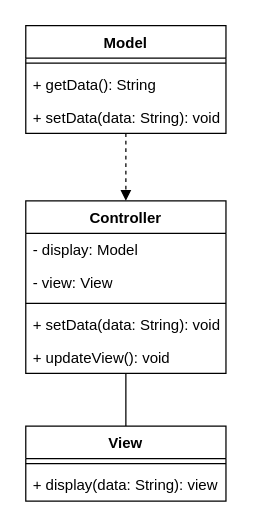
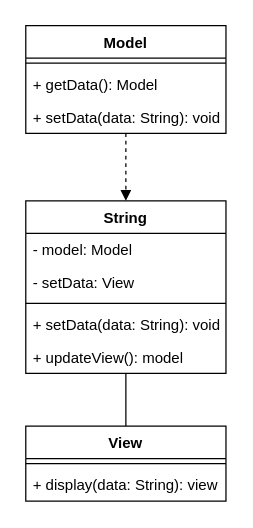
- <mxCell id="4" value="+ getData(): String" style="text;strokeColor=none;fillColor=none;align=left;verticalAlign=top;spacingLeft=4;spacingRight=4;overflow=hidden;rotatable=0;points=[[0,0.5],[1,0.5]];portConstraint=eastwest;whiteSpace=wrap;html=1;" parent="2" vertex="1"><mxGeometry y="34" width="160" height="26" as="geometry" /></mxCell>
+ <mxCell id="4" value="+ getData(): Model" style="text;strokeColor=none;fillColor=none;align=left;verticalAlign=top;spacingLeft=4;spacingRight=4;overflow=hidden;rotatable=0;points=[[0,0.5],[1,0.5]];portConstraint=eastwest;whiteSpace=wrap;html=1;" parent="2" vertex="1"><mxGeometry y="34" width="160" height="26" as="geometry" /></mxCell>
- <mxCell id="6" value="Controller" style="swimlane;fontStyle=1;align=center;verticalAlign=top;childLayout=stackLayout;horizontal=1;startSize=26;horizontalStack=0;resizeParent=1;resizeParentMax=0;resizeLast=0;collapsible=1;marginBottom=0;whiteSpace=wrap;html=1;" parent="1" vertex="1"><mxGeometry x="20" y="160" width="160" height="138" as="geometry" /></mxCell>
+ <mxCell id="6" value="String" style="swimlane;fontStyle=1;align=center;verticalAlign=top;childLayout=stackLayout;horizontal=1;startSize=26;horizontalStack=0;resizeParent=1;resizeParentMax=0;resizeLast=0;collapsible=1;marginBottom=0;whiteSpace=wrap;html=1;" parent="1" vertex="1"><mxGeometry x="20" y="160" width="160" height="138" as="geometry" /></mxCell>
- <mxCell id="7" value="- display: Model" style="text;strokeColor=none;fillColor=none;align=left;verticalAlign=top;spacingLeft=4;spacingRight=4;overflow=hidden;rotatable=0;points=[[0,0.5],[1,0.5]];portConstraint=eastwest;whiteSpace=wrap;html=1;" parent="6" vertex="1"><mxGeometry y="26" width="160" height="26" as="geometry" /></mxCell>
+ <mxCell id="7" value="- model: Model" style="text;strokeColor=none;fillColor=none;align=left;verticalAlign=top;spacingLeft=4;spacingRight=4;overflow=hidden;rotatable=0;points=[[0,0.5],[1,0.5]];portConstraint=eastwest;whiteSpace=wrap;html=1;" parent="6" vertex="1"><mxGeometry y="26" width="160" height="26" as="geometry" /></mxCell>
- <mxCell id="8" value="- view: View" style="text;strokeColor=none;fillColor=none;align=left;verticalAlign=top;spacingLeft=4;spacingRight=4;overflow=hidden;rotatable=0;points=[[0,0.5],[1,0.5]];portConstraint=eastwest;whiteSpace=wrap;html=1;" parent="6" vertex="1"><mxGeometry y="52" width="160" height="26" as="geometry" /></mxCell>
+ <mxCell id="8" value="- setData: View" style="text;strokeColor=none;fillColor=none;align=left;verticalAlign=top;spacingLeft=4;spacingRight=4;overflow=hidden;rotatable=0;points=[[0,0.5],[1,0.5]];portConstraint=eastwest;whiteSpace=wrap;html=1;" parent="6" vertex="1"><mxGeometry y="52" width="160" height="26" as="geometry" /></mxCell>
- <mxCell id="11" value="+ updateView(): void" style="text;strokeColor=none;fillColor=none;align=left;verticalAlign=top;spacingLeft=4;spacingRight=4;overflow=hidden;rotatable=0;points=[[0,0.5],[1,0.5]];portConstraint=eastwest;whiteSpace=wrap;html=1;" vertex="1" parent="6"><mxGeometry y="112" width="160" height="26" as="geometry" /></mxCell>
+ <mxCell id="11" value="+ updateView(): model" style="text;strokeColor=none;fillColor=none;align=left;verticalAlign=top;spacingLeft=4;spacingRight=4;overflow=hidden;rotatable=0;points=[[0,0.5],[1,0.5]];portConstraint=eastwest;whiteSpace=wrap;html=1;" vertex="1" parent="6"><mxGeometry y="112" width="160" height="26" as="geometry" /></mxCell>
